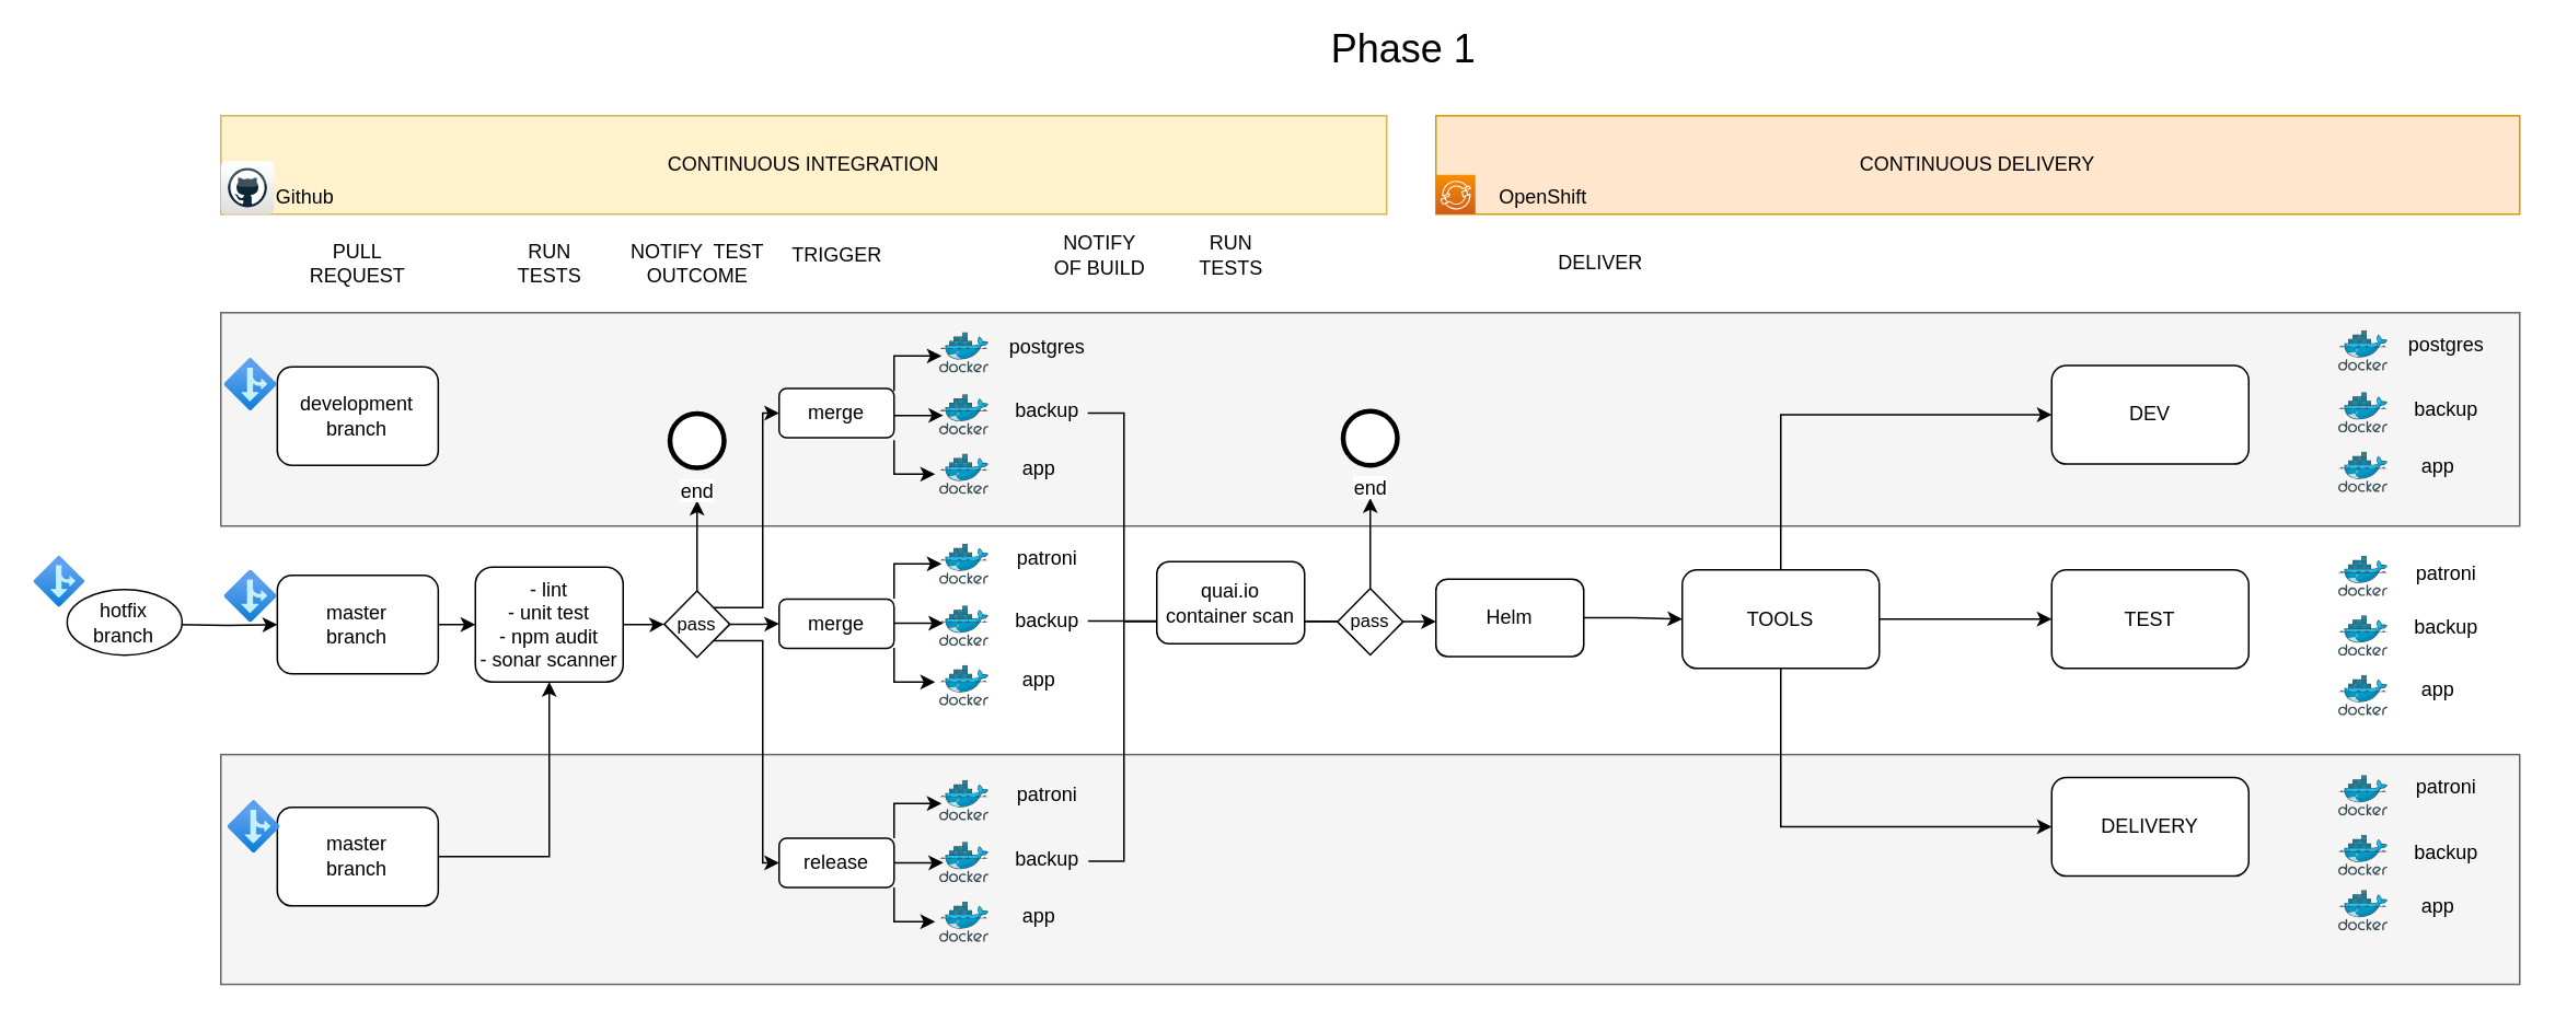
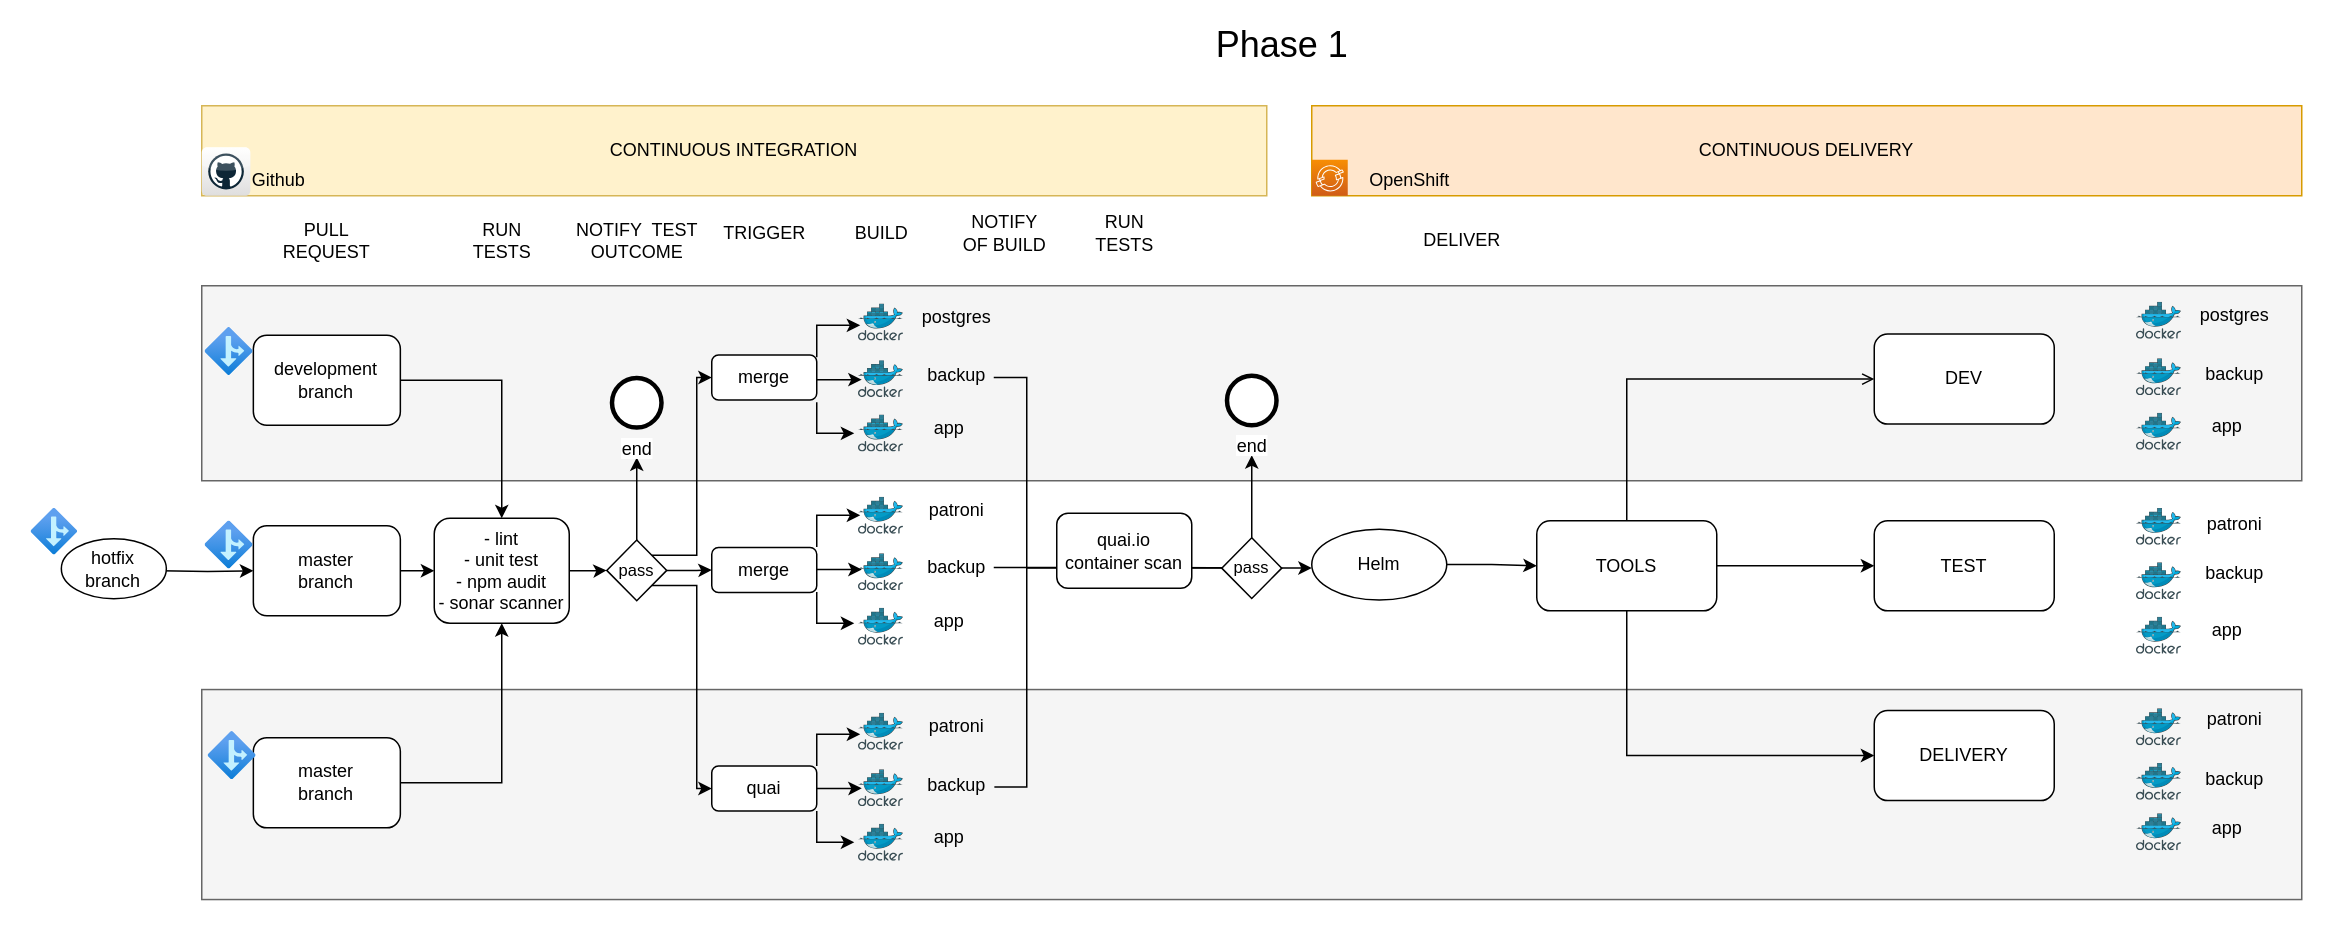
+ <mxCell id="9" value="BUILD" style="text;html=1;align=center;verticalAlign=middle;resizable=0;points=[];autosize=1;strokeColor=none;fillColor=none;" parent="1" vertex="1"><mxGeometry x="562" y="145" width="50" height="20" as="geometry" /></mxCell>
- <mxCell id="14" style="edgeStyle=orthogonalEdgeStyle;rounded=0;orthogonalLoop=1;jettySize=auto;html=1;entryX=0;entryY=0.5;entryDx=0;entryDy=0;exitX=0.5;exitY=0;exitDx=0;exitDy=0;" parent="1" source="17" target="18" edge="1"><mxGeometry relative="1" as="geometry" /></mxCell>
+ <mxCell id="14" style="edgeStyle=orthogonalEdgeStyle;rounded=0;orthogonalLoop=1;jettySize=auto;html=1;entryX=0;entryY=0.5;entryDx=0;entryDy=0;exitX=0.5;exitY=0;exitDx=0;exitDy=0;endArrow=open;" parent="1" source="17" target="18" edge="1"><mxGeometry relative="1" as="geometry" /></mxCell>
+ <mxCell id="26" style="edgeStyle=orthogonalEdgeStyle;rounded=0;orthogonalLoop=1;jettySize=auto;html=1;entryX=0.5;entryY=0;entryDx=0;entryDy=0;" edge="1" parent="1" source="27" target="6"><mxGeometry relative="1" as="geometry" /></mxCell>
- <mxCell id="64" value="Helm" style="rounded=1;whiteSpace=wrap;html=1;" vertex="1" parent="1"><mxGeometry x="874" y="352.3" width="90" height="47.2" as="geometry" /></mxCell>
+ <mxCell id="64" value="Helm" style="ellipse;whiteSpace=wrap;html=1;" vertex="1" parent="1"><mxGeometry x="874" y="352.3" width="90" height="47.2" as="geometry" /></mxCell>
- <mxCell id="91" value="release" style="rounded=1;whiteSpace=wrap;html=1;" vertex="1" parent="1"><mxGeometry x="474" y="510.2" width="70" height="30" as="geometry" /></mxCell>
+ <mxCell id="91" value="quai" style="rounded=1;whiteSpace=wrap;html=1;" vertex="1" parent="1"><mxGeometry x="474" y="510.2" width="70" height="30" as="geometry" /></mxCell>
